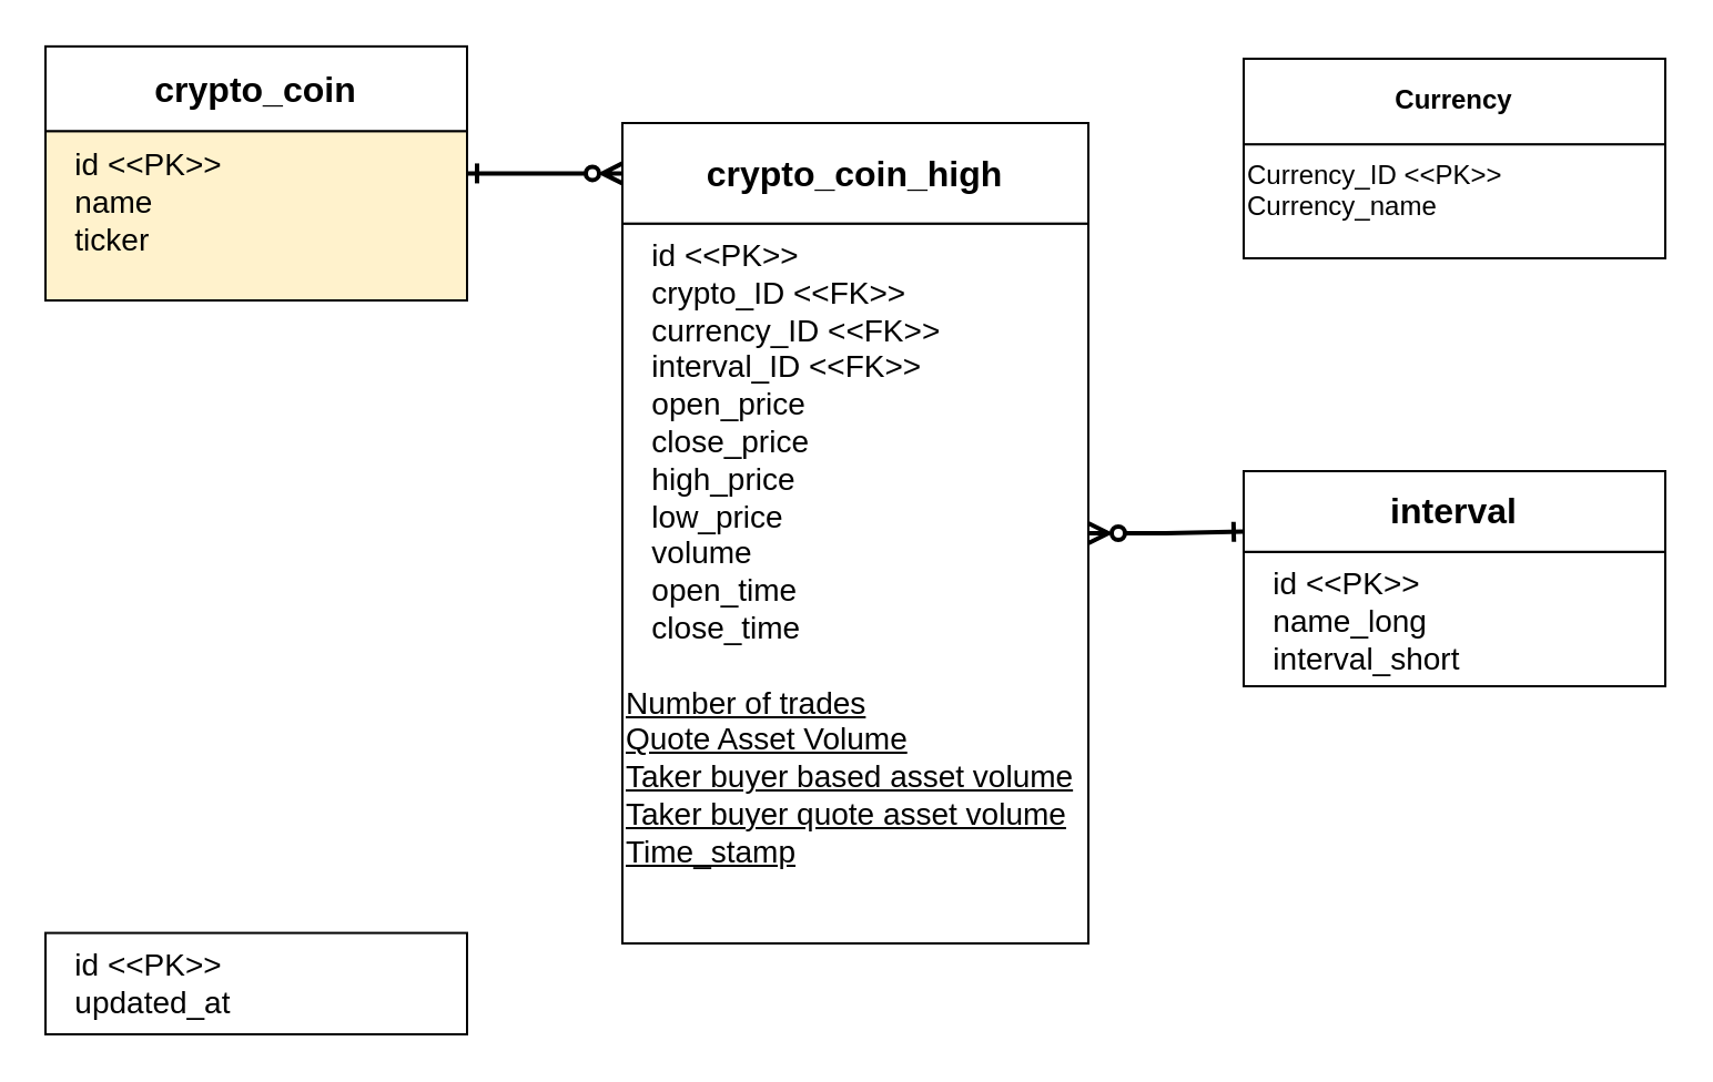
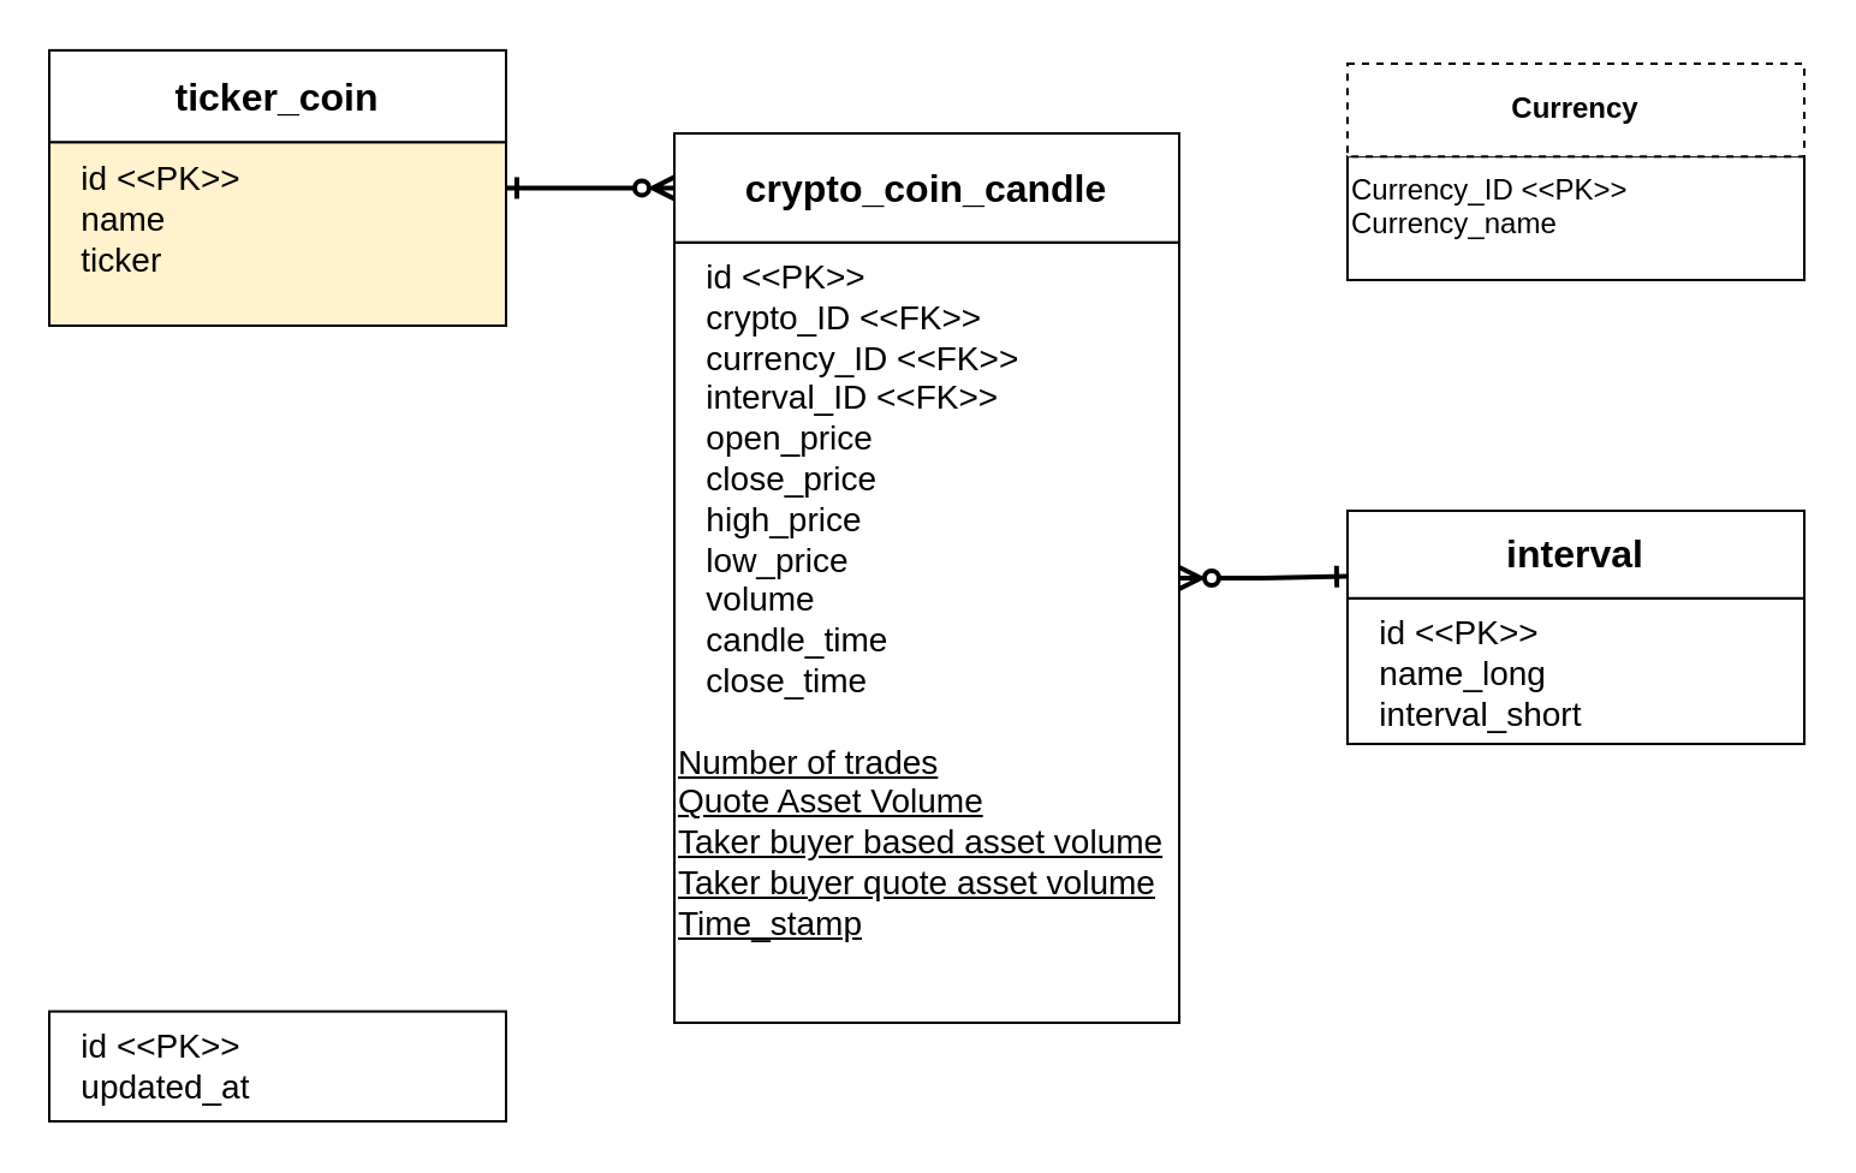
- <mxCell id="4" value="&lt;span&gt;crypto_coin&lt;/span&gt;" style="rounded=0;whiteSpace=wrap;html=1;movable=1;resizable=1;rotatable=1;deletable=1;editable=1;locked=0;connectable=1;fontSize=16;fontStyle=1" parent="2" vertex="1"><mxGeometry width="190" height="38.19" as="geometry" /></mxCell>
+ <mxCell id="4" value="&lt;span&gt;ticker_coin&lt;/span&gt;" style="rounded=0;whiteSpace=wrap;html=1;movable=1;resizable=1;rotatable=1;deletable=1;editable=1;locked=0;connectable=1;fontSize=16;fontStyle=1" parent="2" vertex="1"><mxGeometry width="190" height="38.19" as="geometry" /></mxCell>
- <mxCell id="8" value="&lt;b&gt;Currency&lt;/b&gt;" style="rounded=0;whiteSpace=wrap;html=1;movable=1;resizable=1;rotatable=1;deletable=1;editable=1;locked=0;connectable=1;" parent="6" vertex="1"><mxGeometry width="190" height="38.571" as="geometry" /></mxCell>
+ <mxCell id="8" value="&lt;b&gt;Currency&lt;/b&gt;" style="rounded=0;whiteSpace=wrap;html=1;movable=1;resizable=1;rotatable=1;deletable=1;editable=1;locked=0;connectable=1;dashed=1;" parent="6" vertex="1"><mxGeometry width="190" height="38.571" as="geometry" /></mxCell>
- <mxCell id="13" value="&lt;b&gt;crypto_coin_high&lt;/b&gt;" style="rounded=0;whiteSpace=wrap;html=1;movable=1;resizable=1;rotatable=1;deletable=1;editable=1;locked=0;connectable=1;fontSize=16;" parent="11" vertex="1"><mxGeometry width="210" height="45.331" as="geometry" /></mxCell>
+ <mxCell id="13" value="&lt;b&gt;crypto_coin_candle&lt;/b&gt;" style="rounded=0;whiteSpace=wrap;html=1;movable=1;resizable=1;rotatable=1;deletable=1;editable=1;locked=0;connectable=1;fontSize=16;" parent="11" vertex="1"><mxGeometry width="210" height="45.331" as="geometry" /></mxCell>
- <mxCell id="12" value="&lt;div&gt;&amp;nbsp; &amp;nbsp;id &amp;lt;&amp;lt;PK&amp;gt;&amp;gt;&lt;/div&gt;&lt;div&gt;&amp;nbsp; &amp;nbsp;crypto_ID &amp;lt;&amp;lt;FK&amp;gt;&amp;gt;&lt;/div&gt;&lt;div&gt;&amp;nbsp; &amp;nbsp;currency_ID &amp;lt;&amp;lt;FK&amp;gt;&amp;gt;&lt;/div&gt;&lt;div&gt;&lt;span style=&quot;background-color: transparent; color: light-dark(rgb(0, 0, 0), rgb(255, 255, 255));&quot;&gt;&amp;nbsp; &amp;nbsp;interval_ID &amp;lt;&amp;lt;FK&amp;gt;&amp;gt;&lt;/span&gt;&lt;/div&gt;&lt;div&gt;&amp;nbsp; &amp;nbsp;open_price&lt;/div&gt;&lt;div&gt;&amp;nbsp; &amp;nbsp;close_price&lt;/div&gt;&lt;div&gt;&amp;nbsp; &amp;nbsp;high_price&lt;/div&gt;&lt;div&gt;&amp;nbsp; &amp;nbsp;low_price&lt;/div&gt;&lt;div&gt;&amp;nbsp; &amp;nbsp;volume&lt;/div&gt;&lt;div&gt;&amp;nbsp; &amp;nbsp;open_time&lt;/div&gt;&lt;div&gt;&amp;nbsp; &amp;nbsp;close_time&lt;/div&gt;&lt;div&gt;&lt;u&gt;&lt;br&gt;&lt;/u&gt;&lt;/div&gt;&lt;div&gt;&lt;u&gt;Number of trades&lt;/u&gt;&lt;/div&gt;&lt;div&gt;&lt;u&gt;Quote Asset Volume&lt;/u&gt;&lt;/div&gt;&lt;div&gt;&lt;u&gt;Taker buyer based asset volume&lt;/u&gt;&lt;/div&gt;&lt;div&gt;&lt;u&gt;Taker buyer quote asset volume&lt;/u&gt;&lt;/div&gt;&lt;div&gt;&lt;div&gt;&lt;u&gt;Time_stamp&lt;/u&gt;&lt;/div&gt;&lt;/div&gt;&lt;div&gt;&lt;br&gt;&lt;/div&gt;" style="whiteSpace=wrap;html=1;verticalAlign=top;align=left;movable=1;resizable=1;rotatable=1;deletable=1;editable=1;locked=0;connectable=1;fontSize=14;" parent="11" vertex="1"><mxGeometry y="45.331" width="210" height="324.669" as="geometry" /></mxCell>
+ <mxCell id="12" value="&lt;div&gt;&amp;nbsp; &amp;nbsp;id &amp;lt;&amp;lt;PK&amp;gt;&amp;gt;&lt;/div&gt;&lt;div&gt;&amp;nbsp; &amp;nbsp;crypto_ID &amp;lt;&amp;lt;FK&amp;gt;&amp;gt;&lt;/div&gt;&lt;div&gt;&amp;nbsp; &amp;nbsp;currency_ID &amp;lt;&amp;lt;FK&amp;gt;&amp;gt;&lt;/div&gt;&lt;div&gt;&lt;span style=&quot;background-color: transparent; color: light-dark(rgb(0, 0, 0), rgb(255, 255, 255));&quot;&gt;&amp;nbsp; &amp;nbsp;interval_ID &amp;lt;&amp;lt;FK&amp;gt;&amp;gt;&lt;/span&gt;&lt;/div&gt;&lt;div&gt;&amp;nbsp; &amp;nbsp;open_price&lt;/div&gt;&lt;div&gt;&amp;nbsp; &amp;nbsp;close_price&lt;/div&gt;&lt;div&gt;&amp;nbsp; &amp;nbsp;high_price&lt;/div&gt;&lt;div&gt;&amp;nbsp; &amp;nbsp;low_price&lt;/div&gt;&lt;div&gt;&amp;nbsp; &amp;nbsp;volume&lt;/div&gt;&lt;div&gt;&amp;nbsp; &amp;nbsp;candle_time&lt;/div&gt;&lt;div&gt;&amp;nbsp; &amp;nbsp;close_time&lt;/div&gt;&lt;div&gt;&lt;u&gt;&lt;br&gt;&lt;/u&gt;&lt;/div&gt;&lt;div&gt;&lt;u&gt;Number of trades&lt;/u&gt;&lt;/div&gt;&lt;div&gt;&lt;u&gt;Quote Asset Volume&lt;/u&gt;&lt;/div&gt;&lt;div&gt;&lt;u&gt;Taker buyer based asset volume&lt;/u&gt;&lt;/div&gt;&lt;div&gt;&lt;u&gt;Taker buyer quote asset volume&lt;/u&gt;&lt;/div&gt;&lt;div&gt;&lt;div&gt;&lt;u&gt;Time_stamp&lt;/u&gt;&lt;/div&gt;&lt;/div&gt;&lt;div&gt;&lt;br&gt;&lt;/div&gt;" style="whiteSpace=wrap;html=1;verticalAlign=top;align=left;movable=1;resizable=1;rotatable=1;deletable=1;editable=1;locked=0;connectable=1;fontSize=14;" parent="11" vertex="1"><mxGeometry y="45.331" width="210" height="324.669" as="geometry" /></mxCell>
